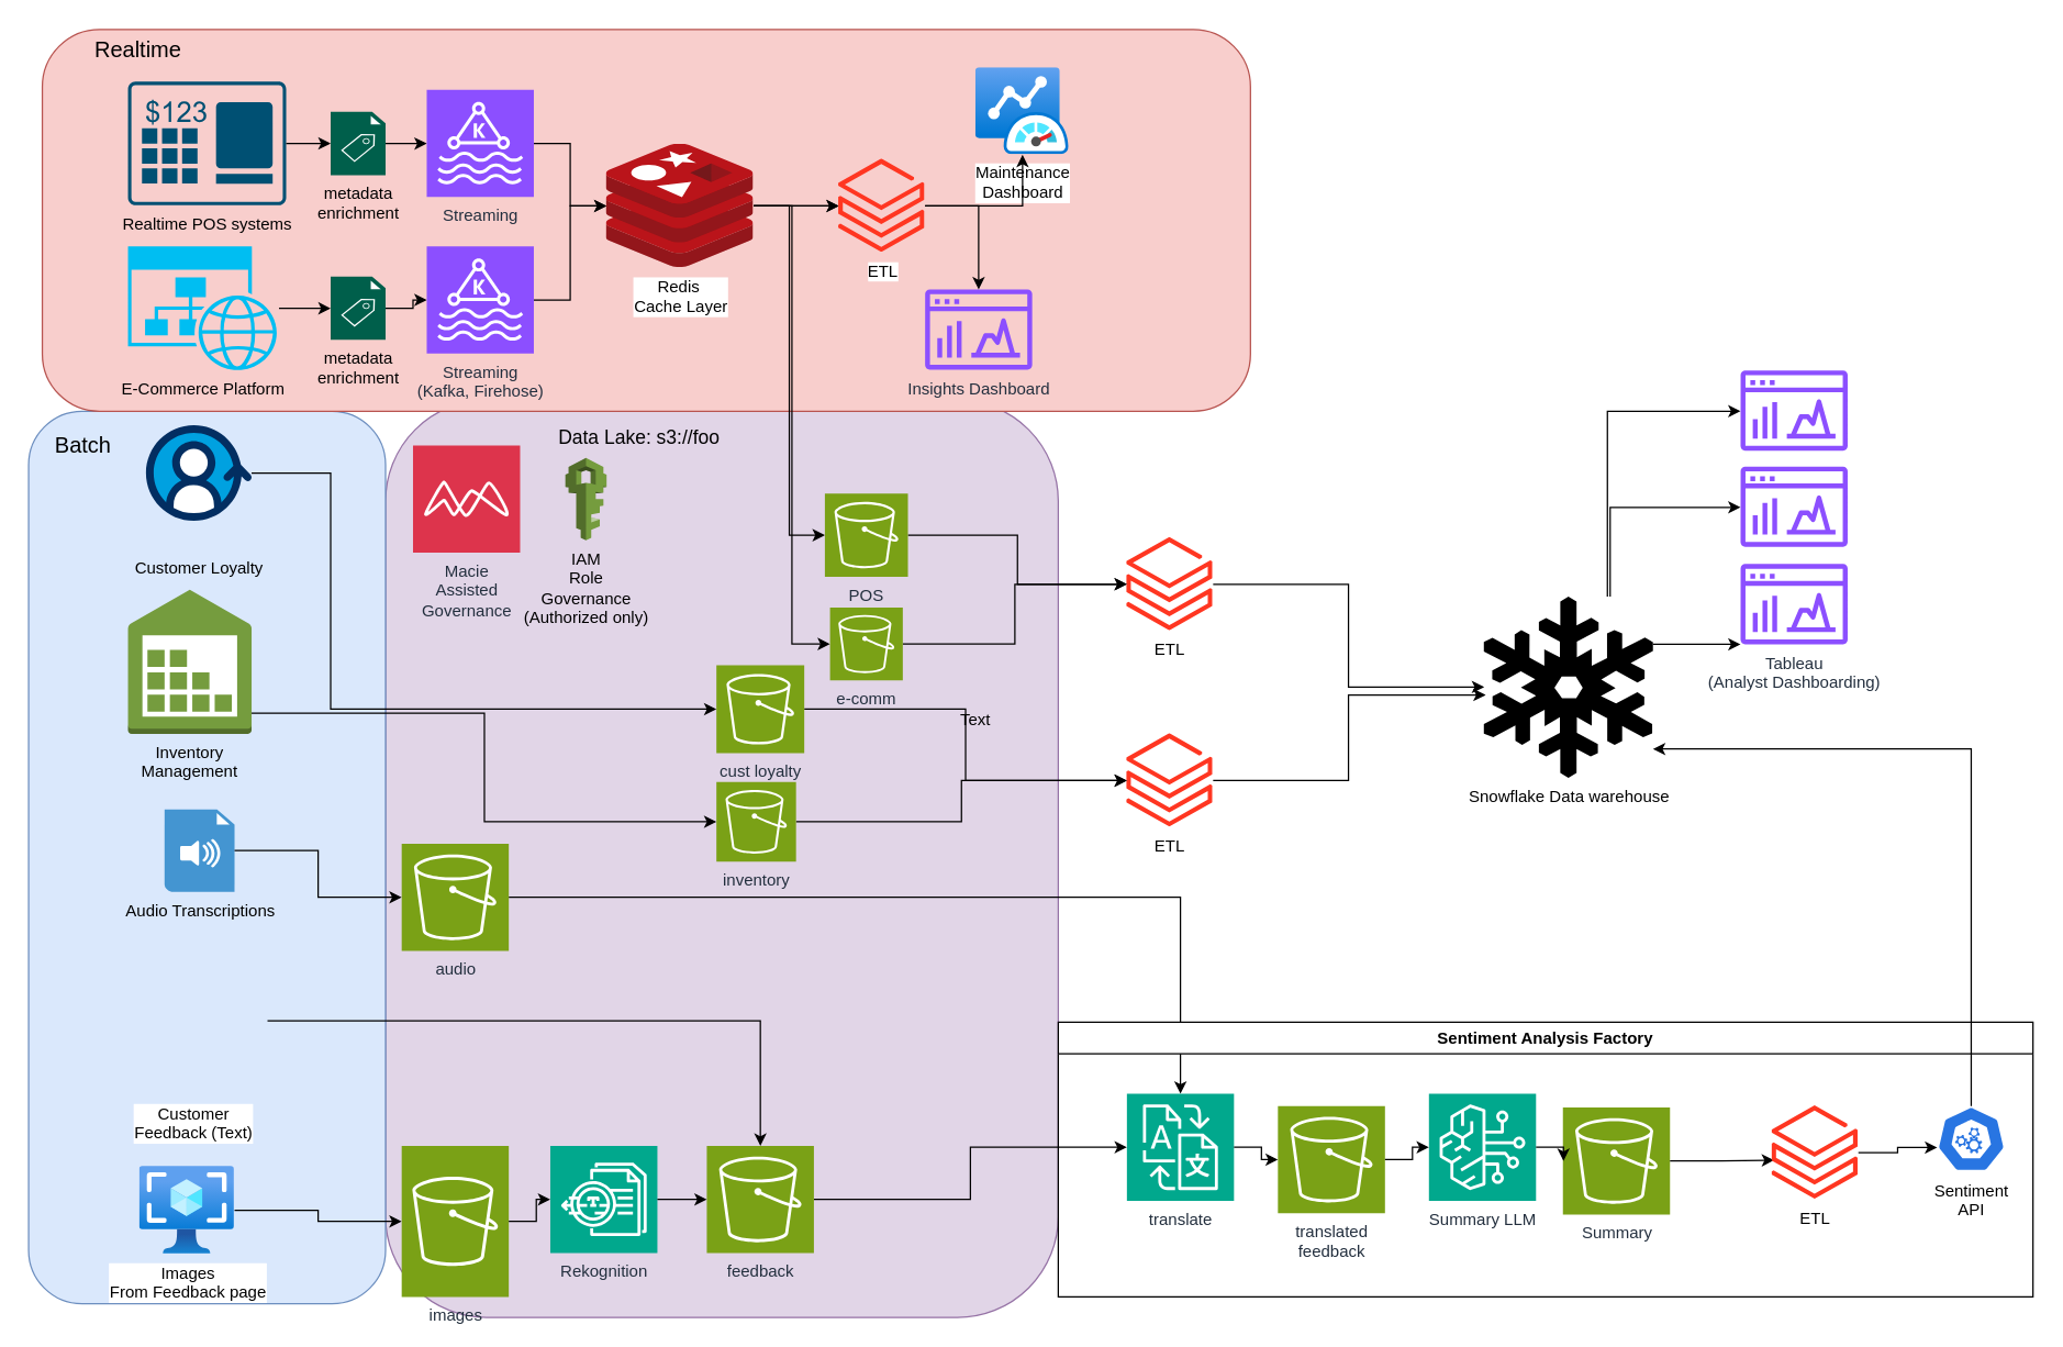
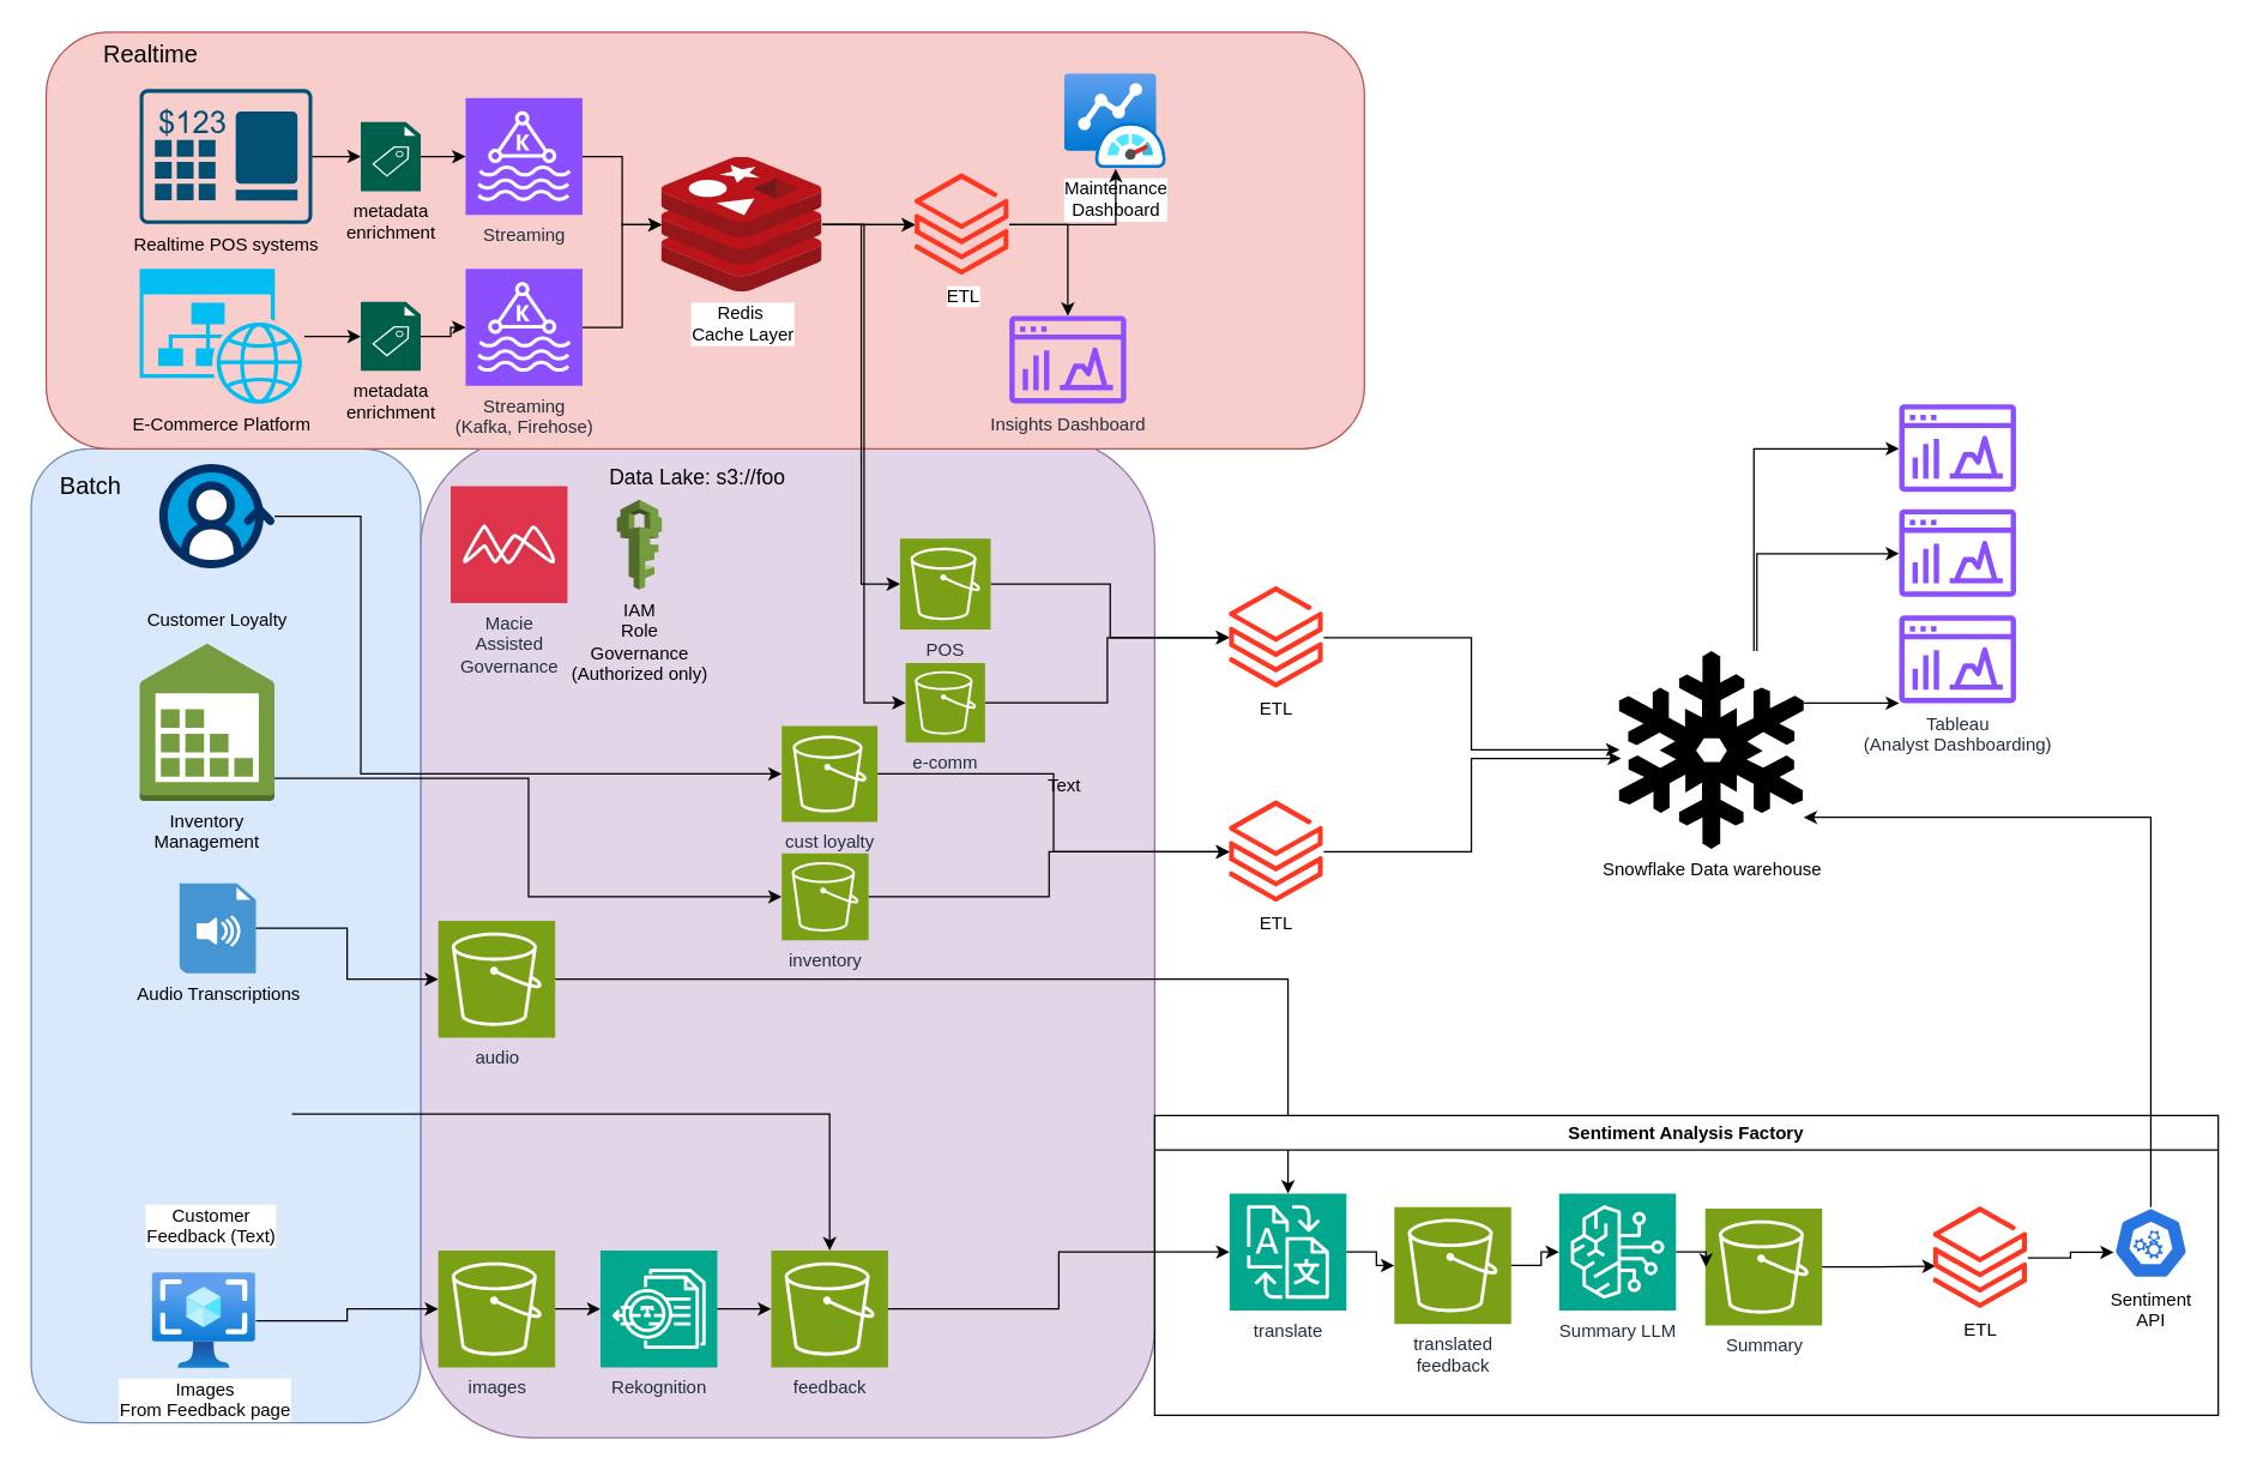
- <mxCell id="77" value="images" style="sketch=0;points=[[0,0,0],[0.25,0,0],[0.5,0,0],[0.75,0,0],[1,0,0],[0,1,0],[0.25,1,0],[0.5,1,0],[0.75,1,0],[1,1,0],[0,0.25,0],[0,0.5,0],[0,0.75,0],[1,0.25,0],[1,0.5,0],[1,0.75,0]];outlineConnect=0;fontColor=#232F3E;fillColor=#7AA116;strokeColor=#ffffff;dashed=0;verticalLabelPosition=bottom;verticalAlign=top;align=center;html=1;fontSize=12;fontStyle=0;aspect=fixed;shape=mxgraph.aws4.resourceIcon;resIcon=mxgraph.aws4.s3;" vertex="1" parent="1"><mxGeometry x="291.75" y="834" width="78" height="110" as="geometry" /></mxCell>
+ <mxCell id="77" value="images" style="sketch=0;points=[[0,0,0],[0.25,0,0],[0.5,0,0],[0.75,0,0],[1,0,0],[0,1,0],[0.25,1,0],[0.5,1,0],[0.75,1,0],[1,1,0],[0,0.25,0],[0,0.5,0],[0,0.75,0],[1,0.25,0],[1,0.5,0],[1,0.75,0]];outlineConnect=0;fontColor=#232F3E;fillColor=#7AA116;strokeColor=#ffffff;dashed=0;verticalLabelPosition=bottom;verticalAlign=top;align=center;html=1;fontSize=12;fontStyle=0;aspect=fixed;shape=mxgraph.aws4.resourceIcon;resIcon=mxgraph.aws4.s3;" vertex="1" parent="1"><mxGeometry x="291.75" y="834" width="78" height="78" as="geometry" /></mxCell>
